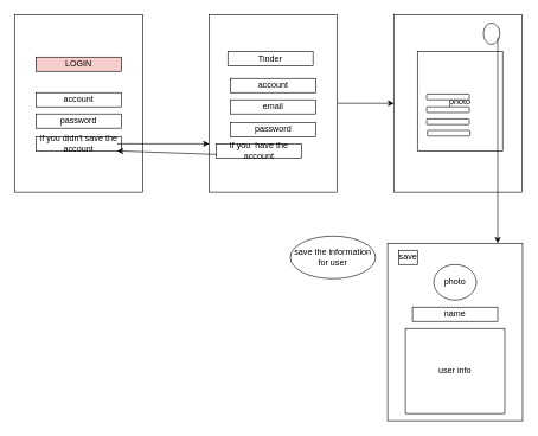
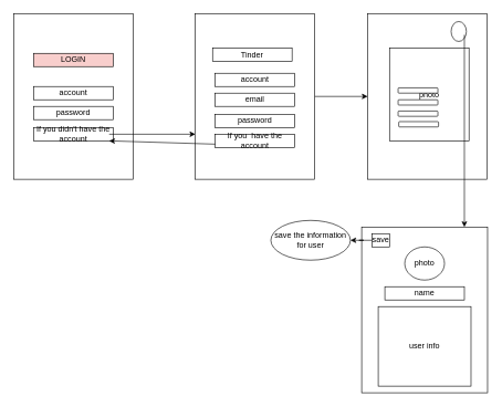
- <mxCell id="6" value="If you didn't save the account" style="rounded=0;whiteSpace=wrap;html=1;" vertex="1" parent="1"><mxGeometry x="50" y="192" width="120" height="20" as="geometry" /></mxCell>
+ <mxCell id="6" value="If you didn't have the account" style="rounded=0;whiteSpace=wrap;html=1;" vertex="1" parent="1"><mxGeometry x="50" y="192" width="120" height="20" as="geometry" /></mxCell>
- <mxCell id="13" value="If you&amp;nbsp; have the account" style="rounded=0;whiteSpace=wrap;html=1;" vertex="1" parent="1"><mxGeometry x="304" y="202" width="120" height="20" as="geometry" /></mxCell>
+ <mxCell id="13" value="If you&amp;nbsp; have the account" style="rounded=0;whiteSpace=wrap;html=1;" vertex="1" parent="1"><mxGeometry x="324" y="202" width="120" height="20" as="geometry" /></mxCell>
+ <mxCell id="28" value="" style="edgeStyle=orthogonalEdgeStyle;rounded=0;orthogonalLoop=1;jettySize=auto;html=1;" edge="1" parent="1" source="29" target="30"><mxGeometry relative="1" as="geometry" /></mxCell>
